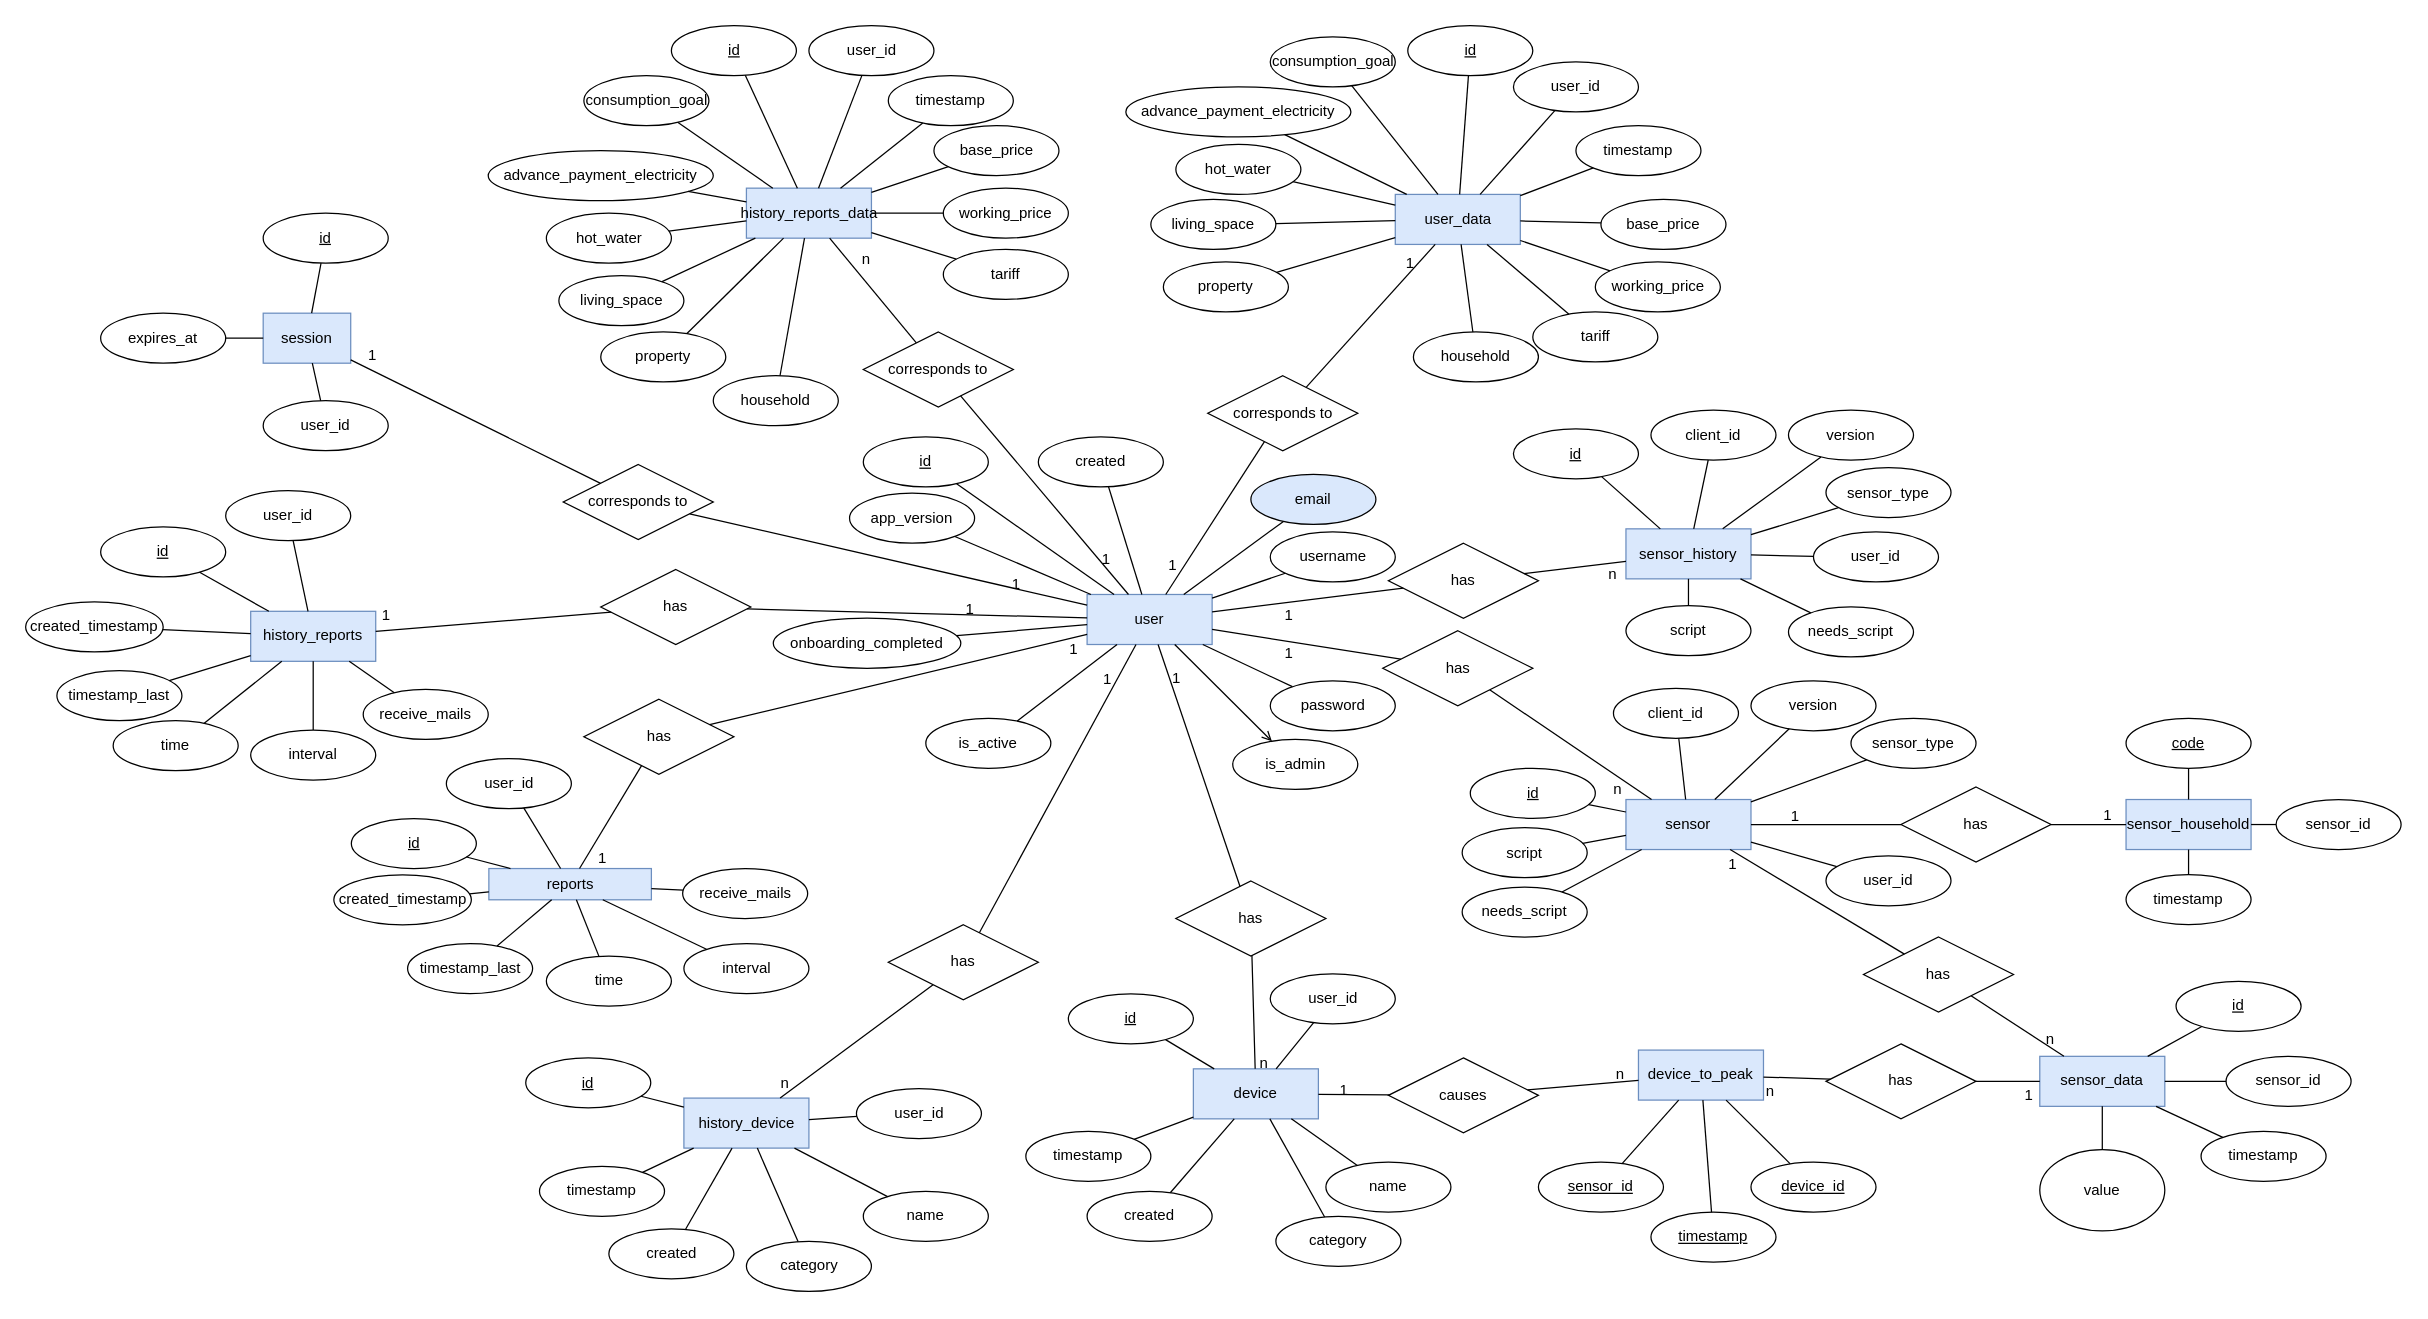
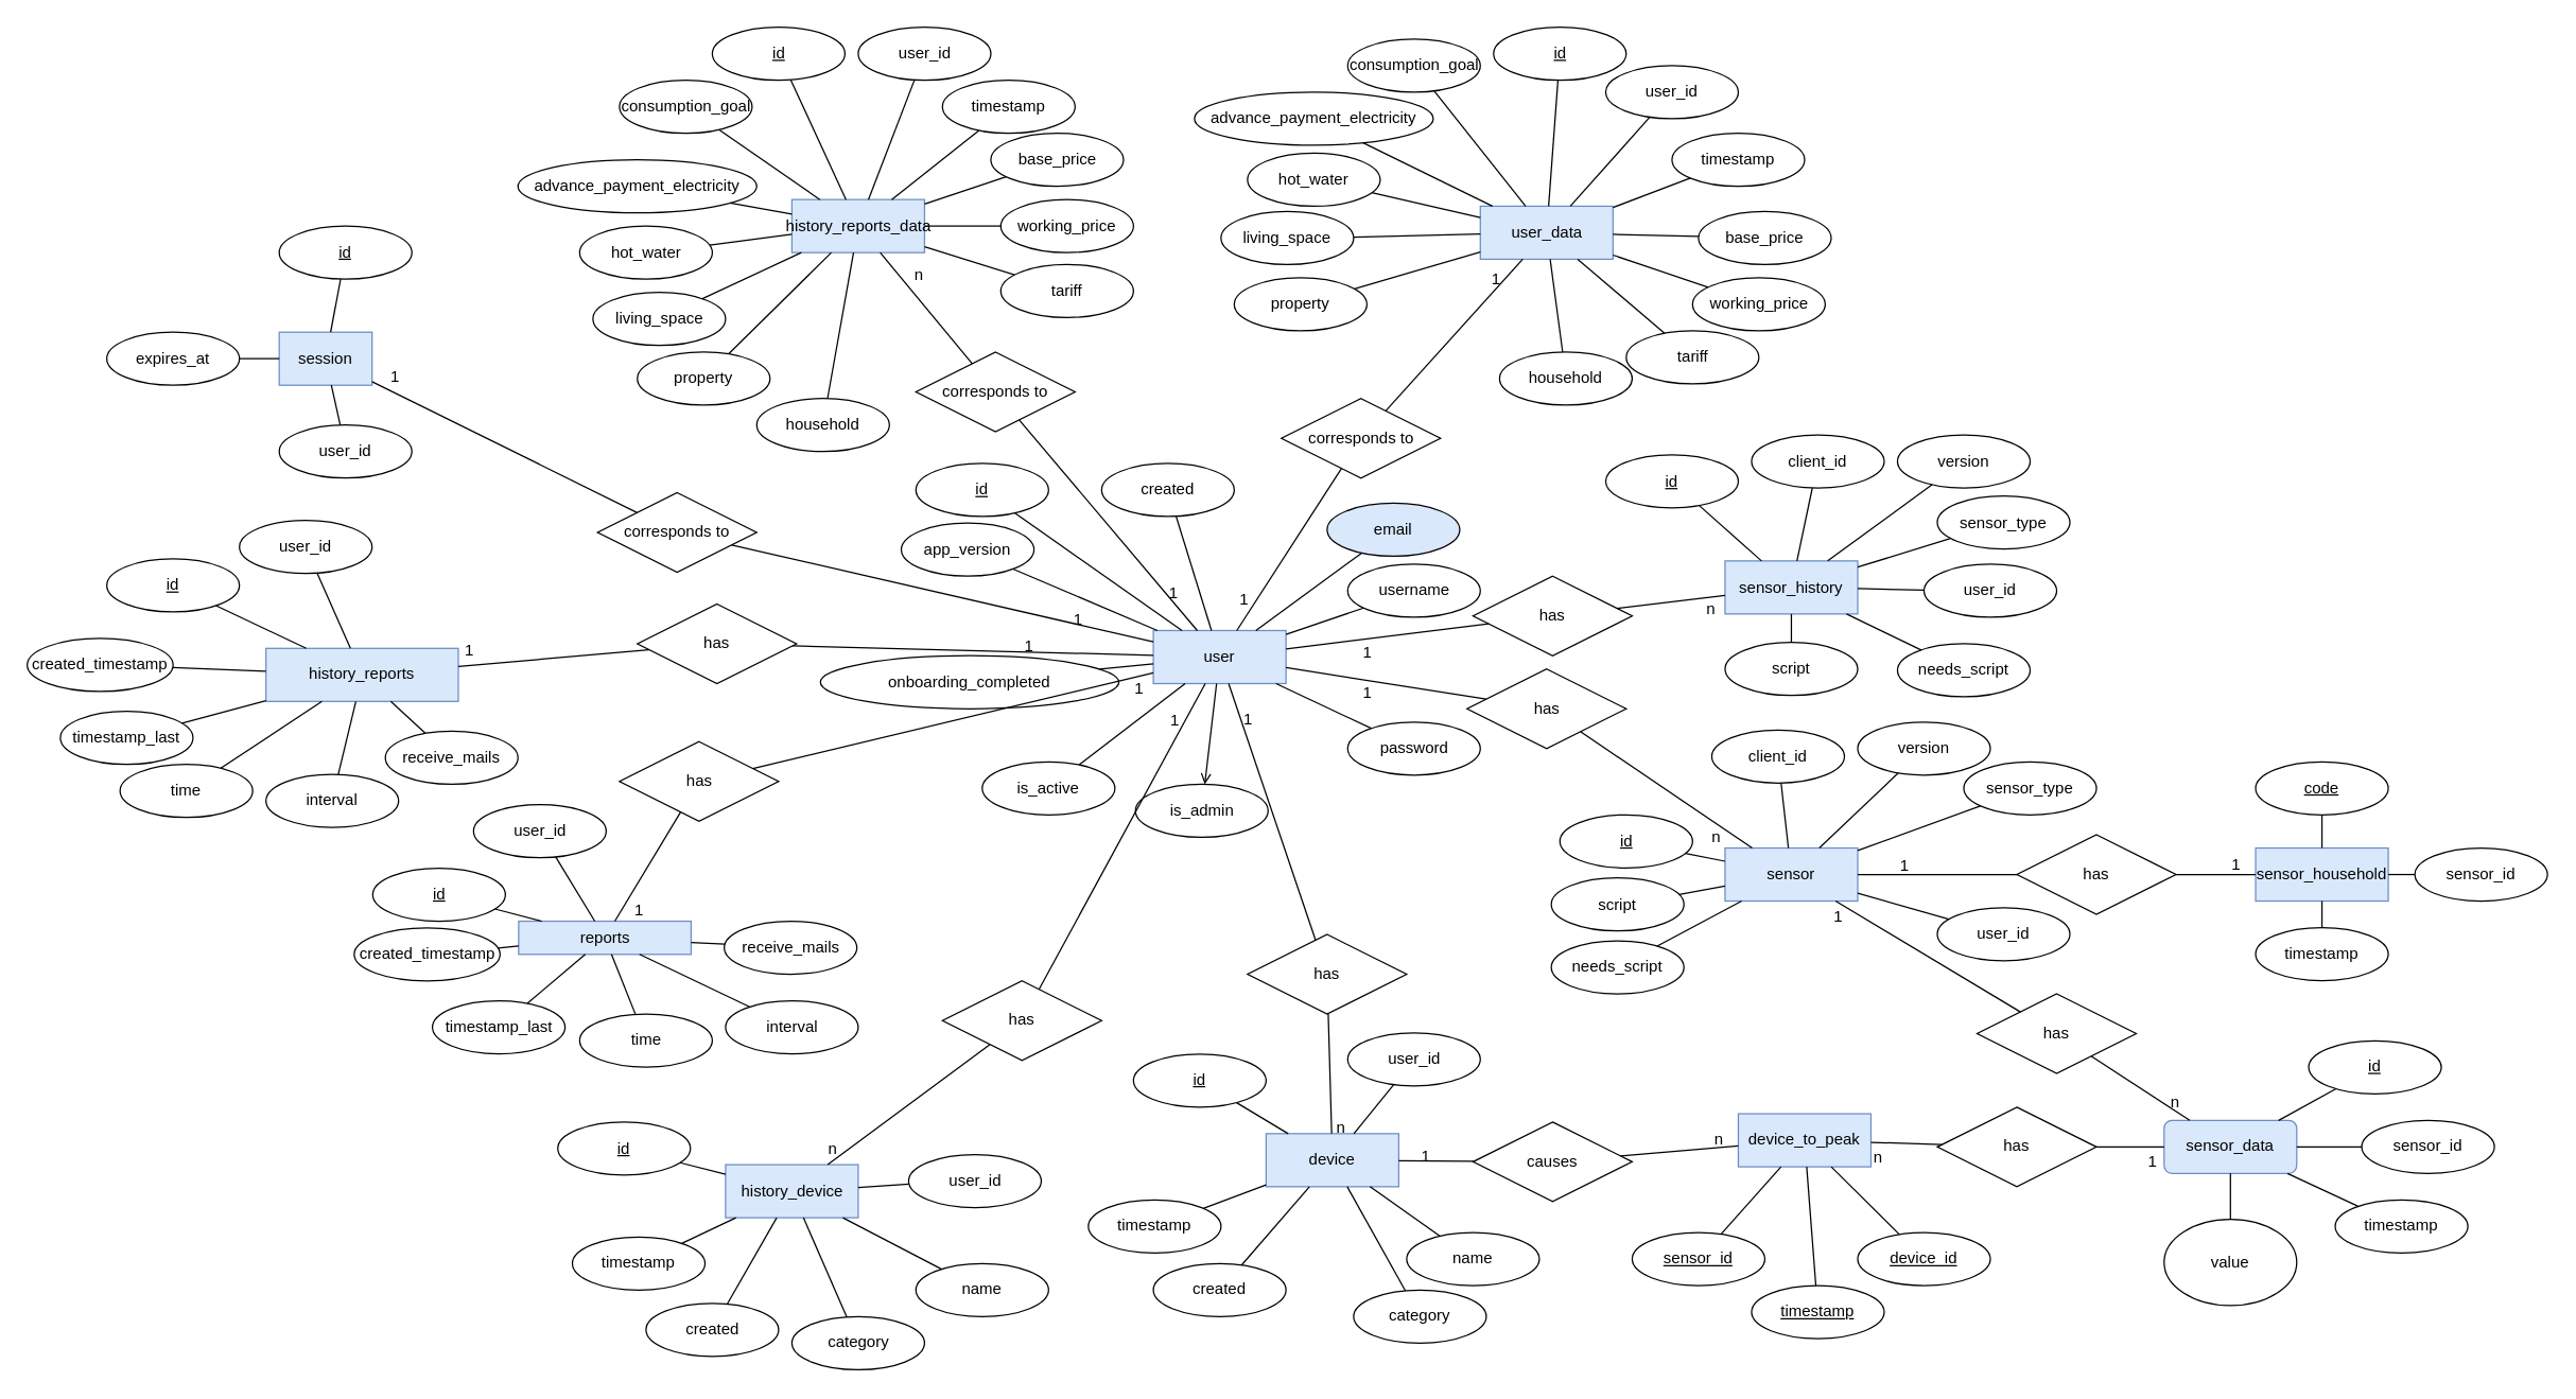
- <mxCell id="93" value="history_reports" style="whiteSpace=wrap;html=1;align=center;fillColor=#dae8fc;strokeColor=#6c8ebf;" parent="1" vertex="1"><mxGeometry x="200" y="488.45" width="100" height="40" as="geometry" /></mxCell>
+ <mxCell id="93" value="history_reports" style="whiteSpace=wrap;html=1;align=center;fillColor=#dae8fc;strokeColor=#6c8ebf;" parent="1" vertex="1"><mxGeometry x="200" y="488.45" width="145" height="40" as="geometry" /></mxCell>
- <mxCell id="10" value="onboarding_completed" style="ellipse;whiteSpace=wrap;html=1;align=center;" parent="1" vertex="1"><mxGeometry x="618" y="494" width="150" height="40" as="geometry" /></mxCell>
+ <mxCell id="10" value="onboarding_completed" style="ellipse;whiteSpace=wrap;html=1;align=center;" parent="1" vertex="1"><mxGeometry x="618" y="494" width="225" height="40" as="geometry" /></mxCell>
- <mxCell id="8" value="is_admin" style="ellipse;whiteSpace=wrap;html=1;align=center;" parent="1" vertex="1"><mxGeometry x="985.5" y="590.95" width="100" height="40" as="geometry" /></mxCell>
+ <mxCell id="8" value="is_admin" style="ellipse;whiteSpace=wrap;html=1;align=center;" parent="1" vertex="1"><mxGeometry x="855.5" y="590.95" width="100" height="40" as="geometry" /></mxCell>
- <mxCell id="185" value="sensor_data" style="whiteSpace=wrap;html=1;align=center;fillColor=#dae8fc;strokeColor=#6c8ebf;" parent="1" vertex="1"><mxGeometry x="1631" y="844.41" width="100" height="40" as="geometry" /></mxCell>
+ <mxCell id="185" value="sensor_data" style="whiteSpace=wrap;html=1;align=center;fillColor=#dae8fc;strokeColor=#6c8ebf;rounded=1;" parent="1" vertex="1"><mxGeometry x="1631" y="844.41" width="100" height="40" as="geometry" /></mxCell>
